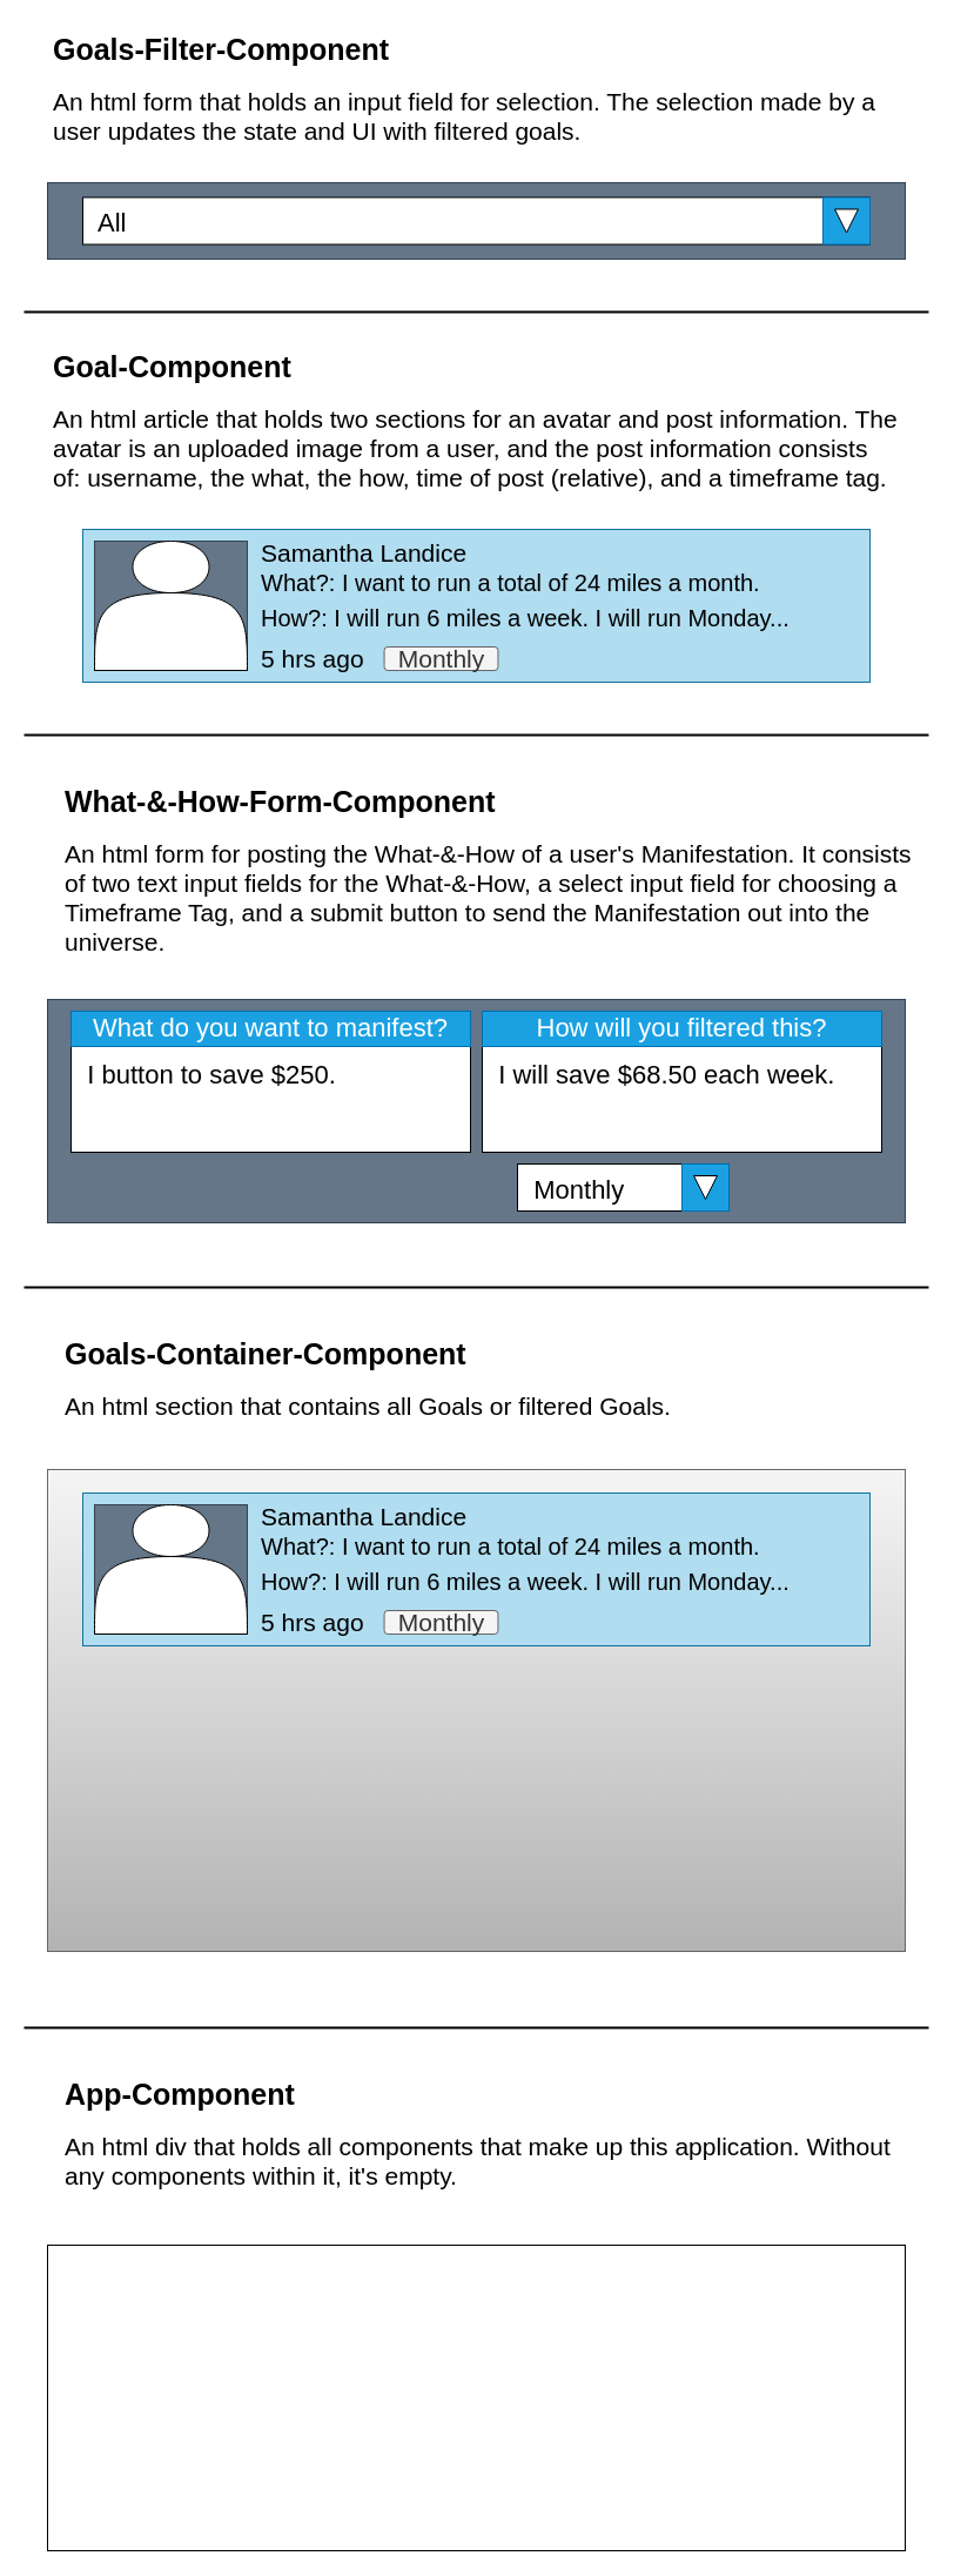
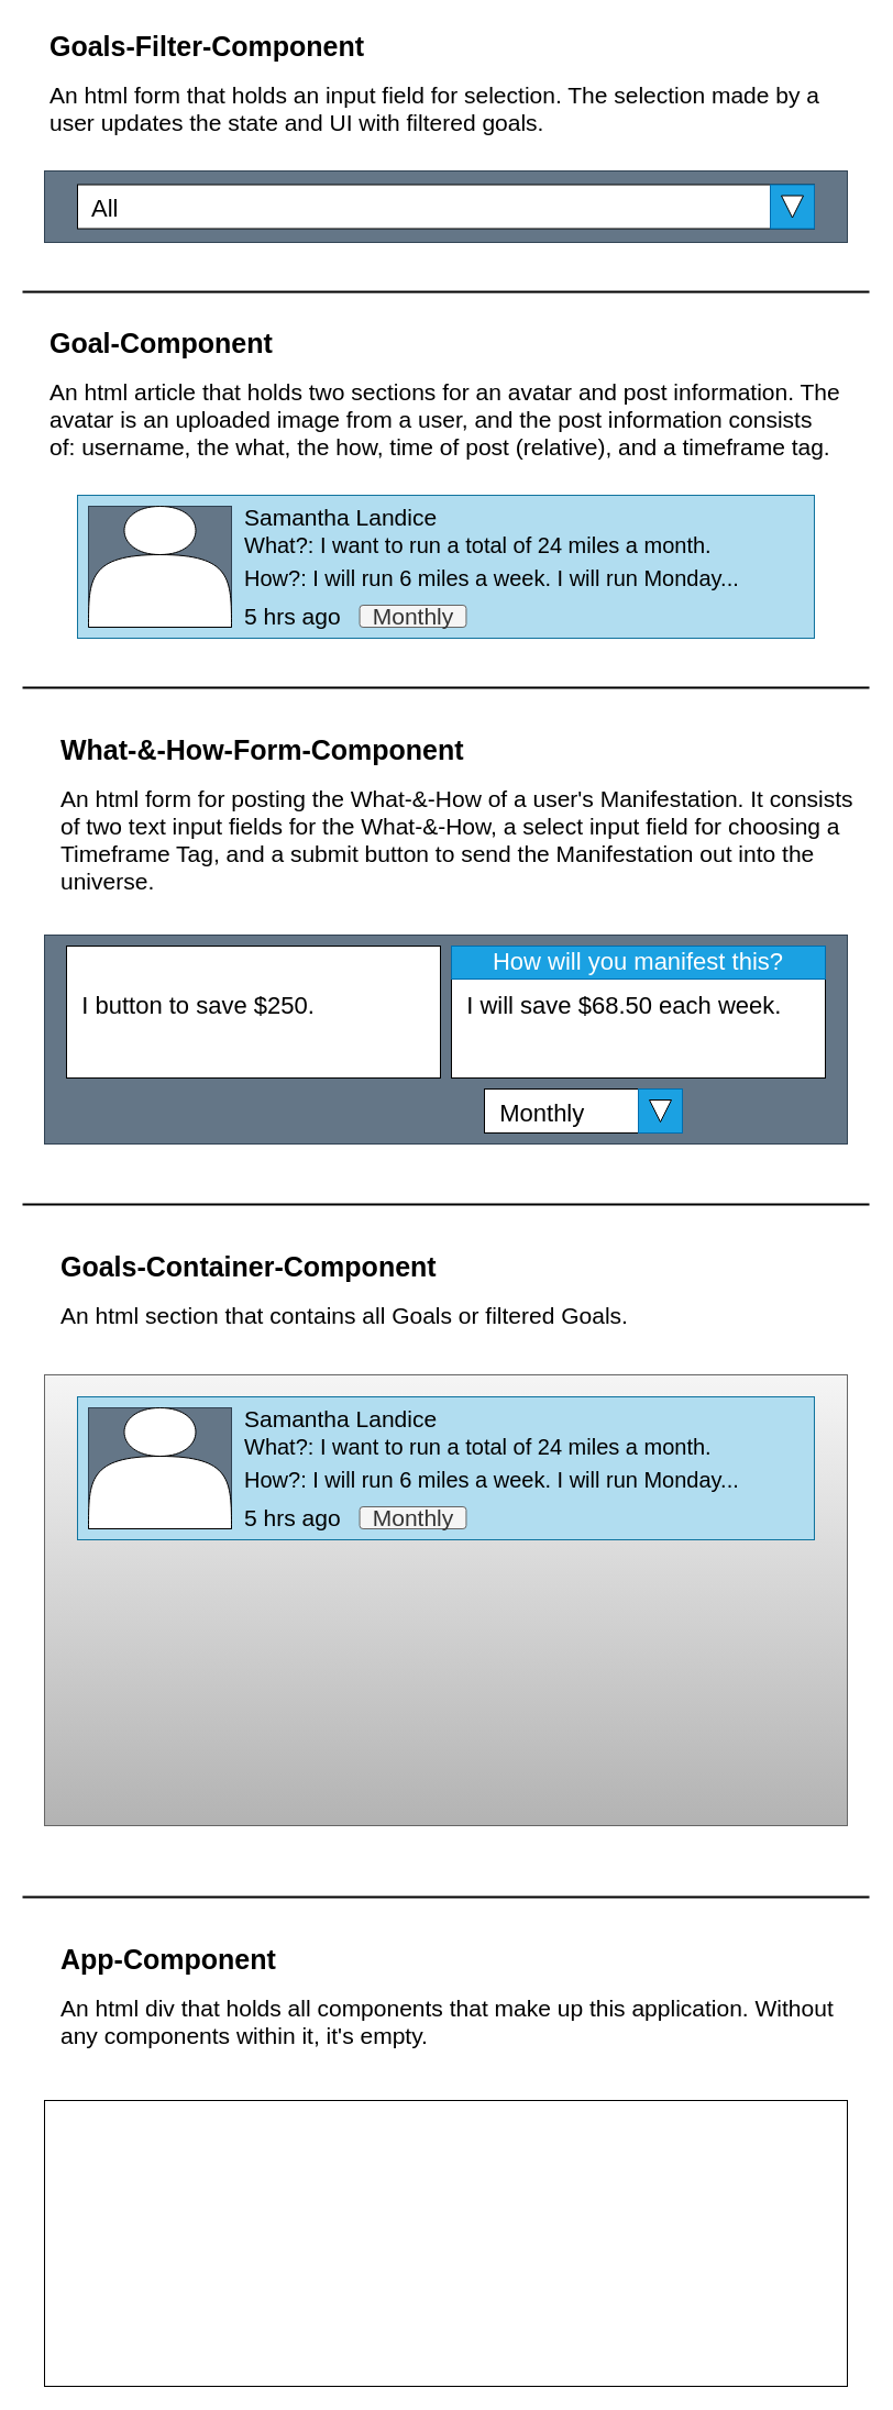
- <mxCell id="26" value="&lt;span style=&quot;font-size: 22px&quot;&gt;What do you want to manifest?&lt;/span&gt;" style="text;html=1;strokeColor=#006EAF;fillColor=#1ba1e2;align=center;verticalAlign=middle;whiteSpace=wrap;rounded=0;fontColor=#ffffff;" parent="1" vertex="1"><mxGeometry x="60" y="860" width="340" height="30" as="geometry" /></mxCell>
- <mxCell id="29" value="&lt;span style=&quot;font-size: 22px&quot;&gt;How will you filtered this?&lt;/span&gt;" style="text;html=1;strokeColor=#006EAF;fillColor=#1ba1e2;align=center;verticalAlign=middle;whiteSpace=wrap;rounded=0;fontColor=#ffffff;" parent="1" vertex="1"><mxGeometry x="410" y="860" width="340" height="30" as="geometry" /></mxCell>
+ <mxCell id="29" value="&lt;span style=&quot;font-size: 22px&quot;&gt;How will you manifest this?&lt;/span&gt;" style="text;html=1;strokeColor=#006EAF;fillColor=#1ba1e2;align=center;verticalAlign=middle;whiteSpace=wrap;rounded=0;fontColor=#ffffff;" parent="1" vertex="1"><mxGeometry x="410" y="860" width="340" height="30" as="geometry" /></mxCell>
